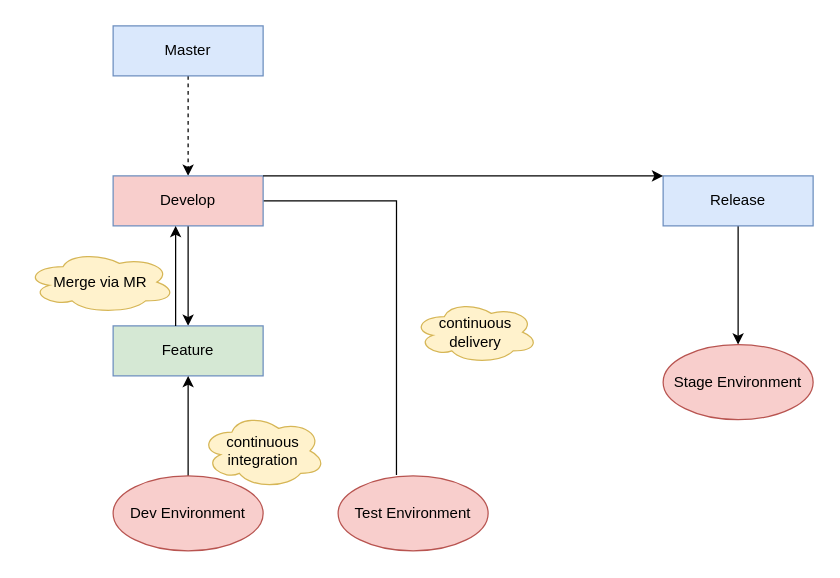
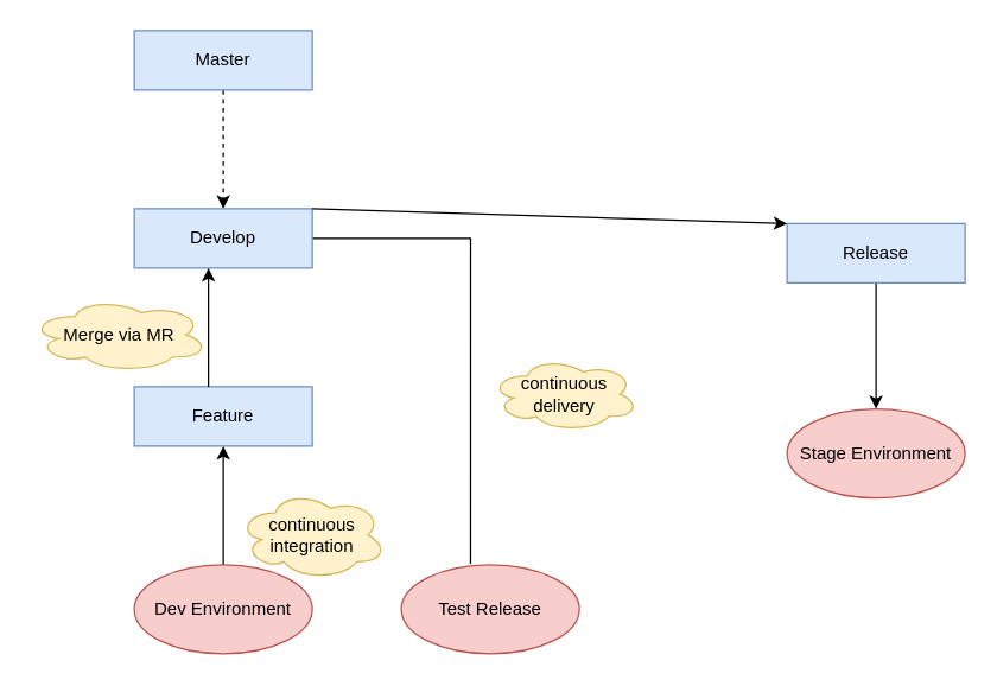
- <mxCell id="6" value="Develop" style="rounded=0;whiteSpace=wrap;html=1;fillColor=#f8cecc;strokeColor=#6c8ebf;" vertex="1" parent="1"><mxGeometry x="90" y="140" width="120" height="40" as="geometry" /></mxCell>
+ <mxCell id="6" value="Develop" style="rounded=0;whiteSpace=wrap;html=1;fillColor=#dae8fc;strokeColor=#6c8ebf;" vertex="1" parent="1"><mxGeometry x="90" y="140" width="120" height="40" as="geometry" /></mxCell>
- <mxCell id="14" value="Release" style="rounded=0;whiteSpace=wrap;html=1;fillColor=#dae8fc;strokeColor=#6c8ebf;" vertex="1" parent="1"><mxGeometry x="530" y="140" width="120" height="40" as="geometry" /></mxCell>
+ <mxCell id="14" value="Release" style="rounded=0;whiteSpace=wrap;html=1;fillColor=#dae8fc;strokeColor=#6c8ebf;" vertex="1" parent="1"><mxGeometry x="530" y="150" width="120" height="40" as="geometry" /></mxCell>
- <mxCell id="4" value="" style="edgeStyle=orthogonalEdgeStyle;rounded=0;orthogonalLoop=1;jettySize=auto;html=1;" edge="1" parent="1" source="6" target="7"><mxGeometry relative="1" as="geometry" /></mxCell>
- <mxCell id="7" value="Feature" style="rounded=0;whiteSpace=wrap;html=1;fillColor=#d5e8d4;strokeColor=#6c8ebf;" vertex="1" parent="1"><mxGeometry x="90" y="260" width="120" height="40" as="geometry" /></mxCell>
+ <mxCell id="7" value="Feature" style="rounded=0;whiteSpace=wrap;html=1;fillColor=#dae8fc;strokeColor=#6c8ebf;" vertex="1" parent="1"><mxGeometry x="90" y="260" width="120" height="40" as="geometry" /></mxCell>
- <mxCell id="15" value="Test Environment" style="ellipse;whiteSpace=wrap;html=1;fillColor=#f8cecc;strokeColor=#b85450;" vertex="1" parent="1"><mxGeometry x="270" y="380" width="120" height="60" as="geometry" /></mxCell>
+ <mxCell id="15" value="Test Release" style="ellipse;whiteSpace=wrap;html=1;fillColor=#f8cecc;strokeColor=#b85450;" vertex="1" parent="1"><mxGeometry x="270" y="380" width="120" height="60" as="geometry" /></mxCell>
